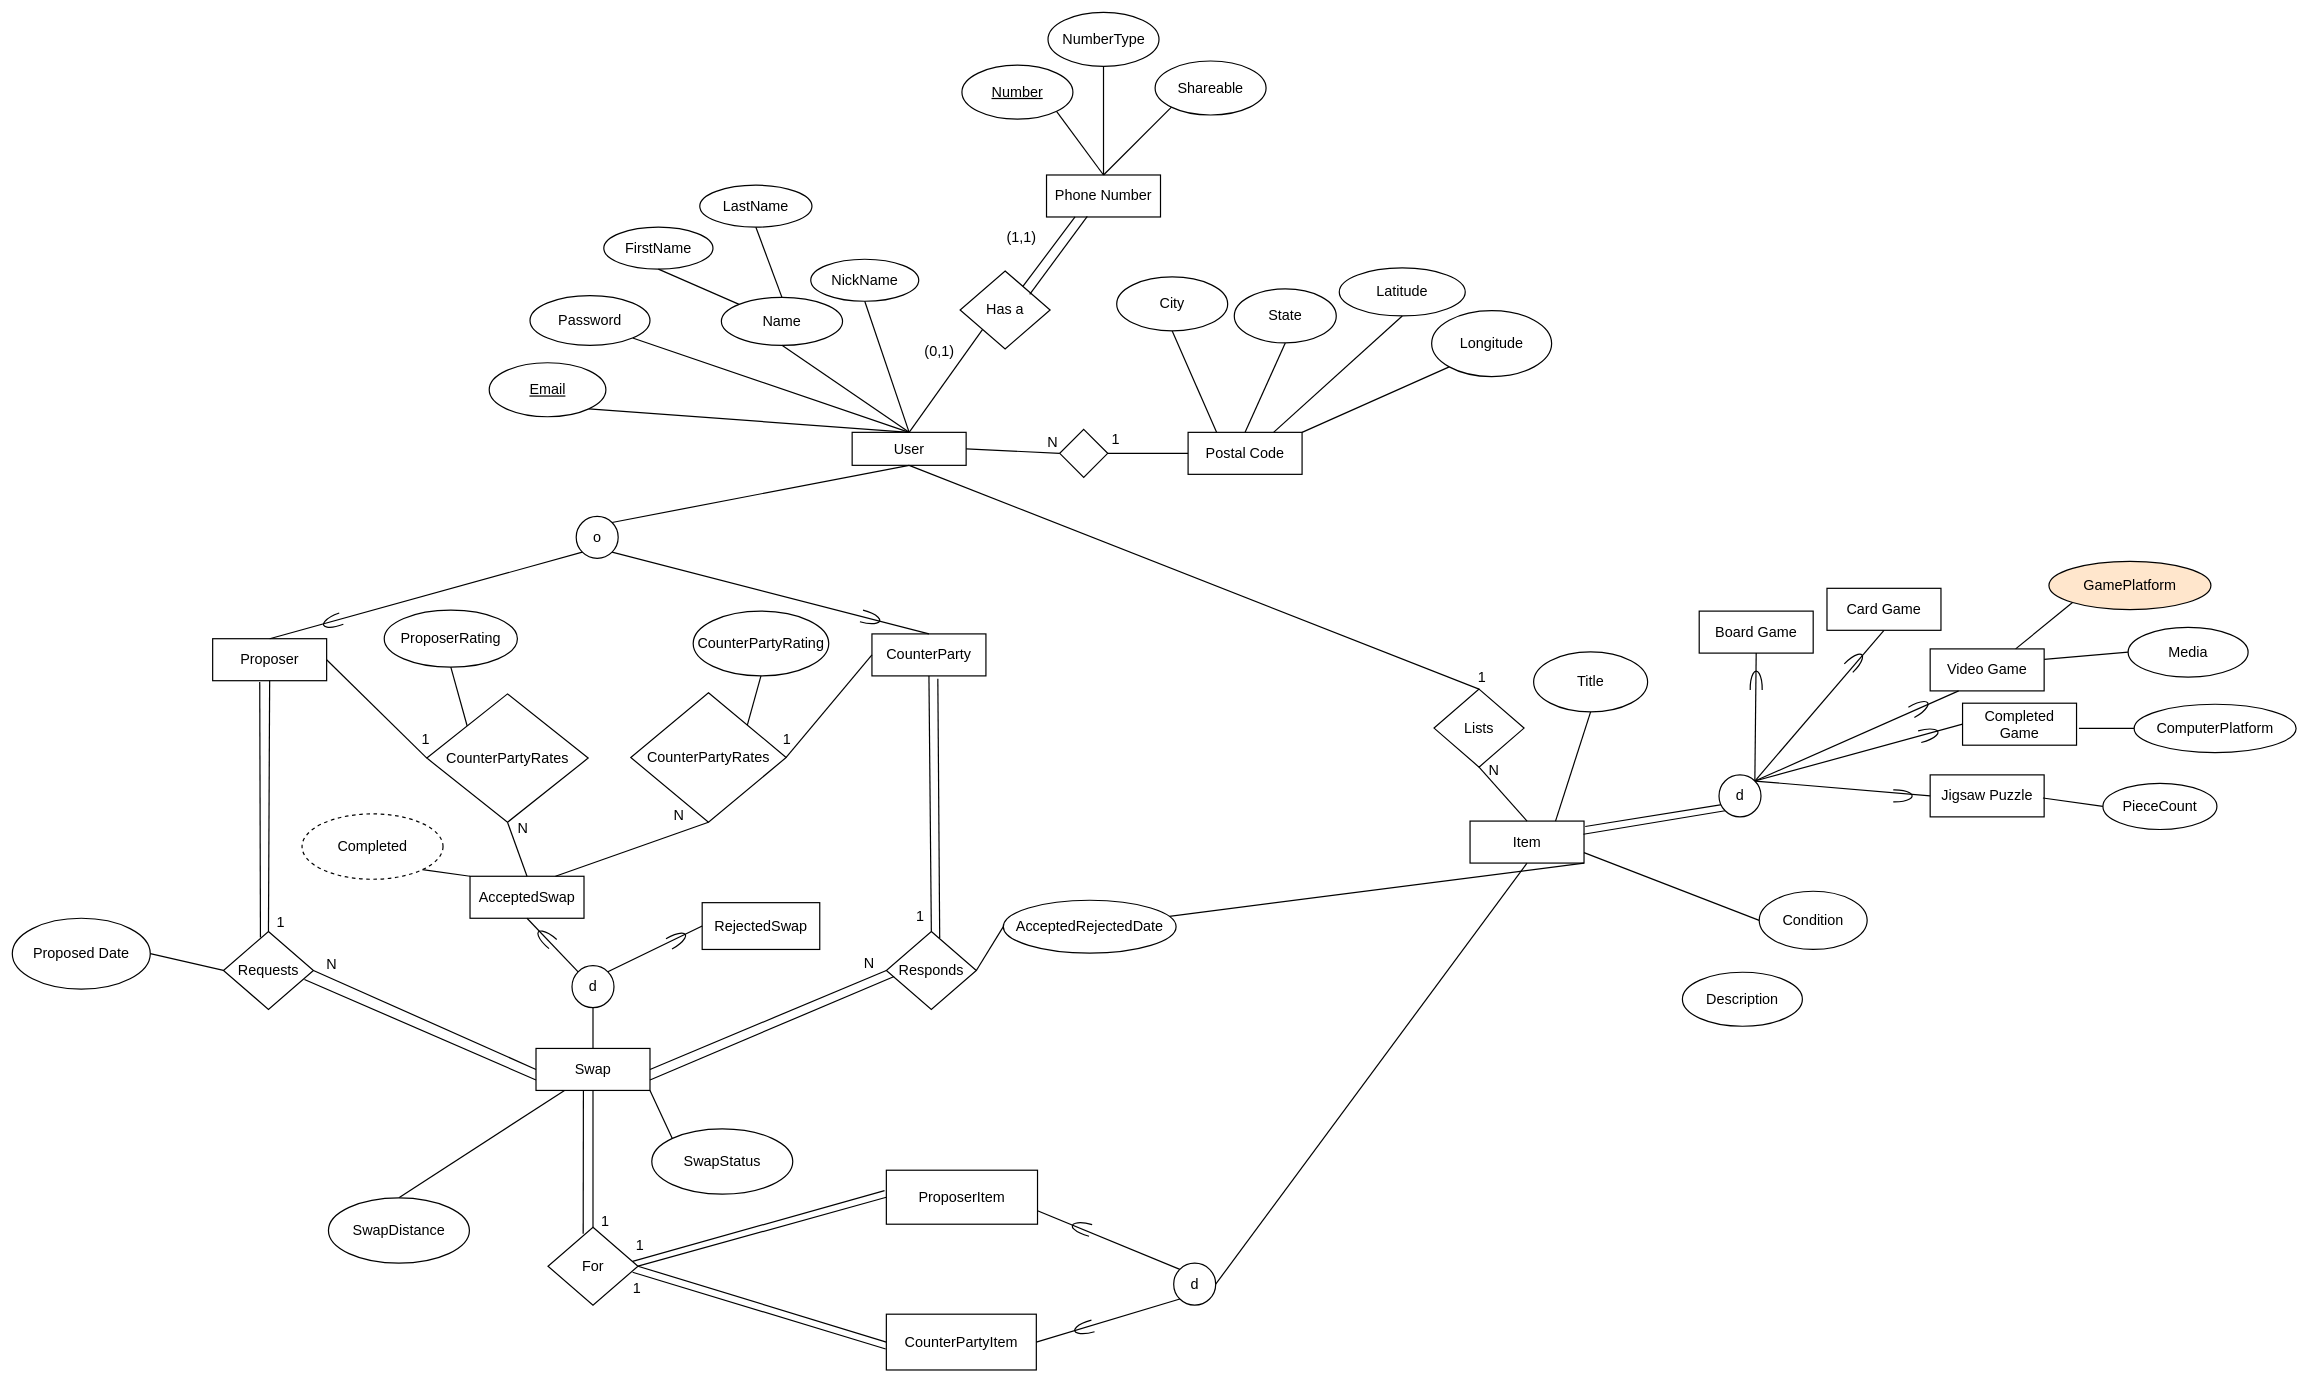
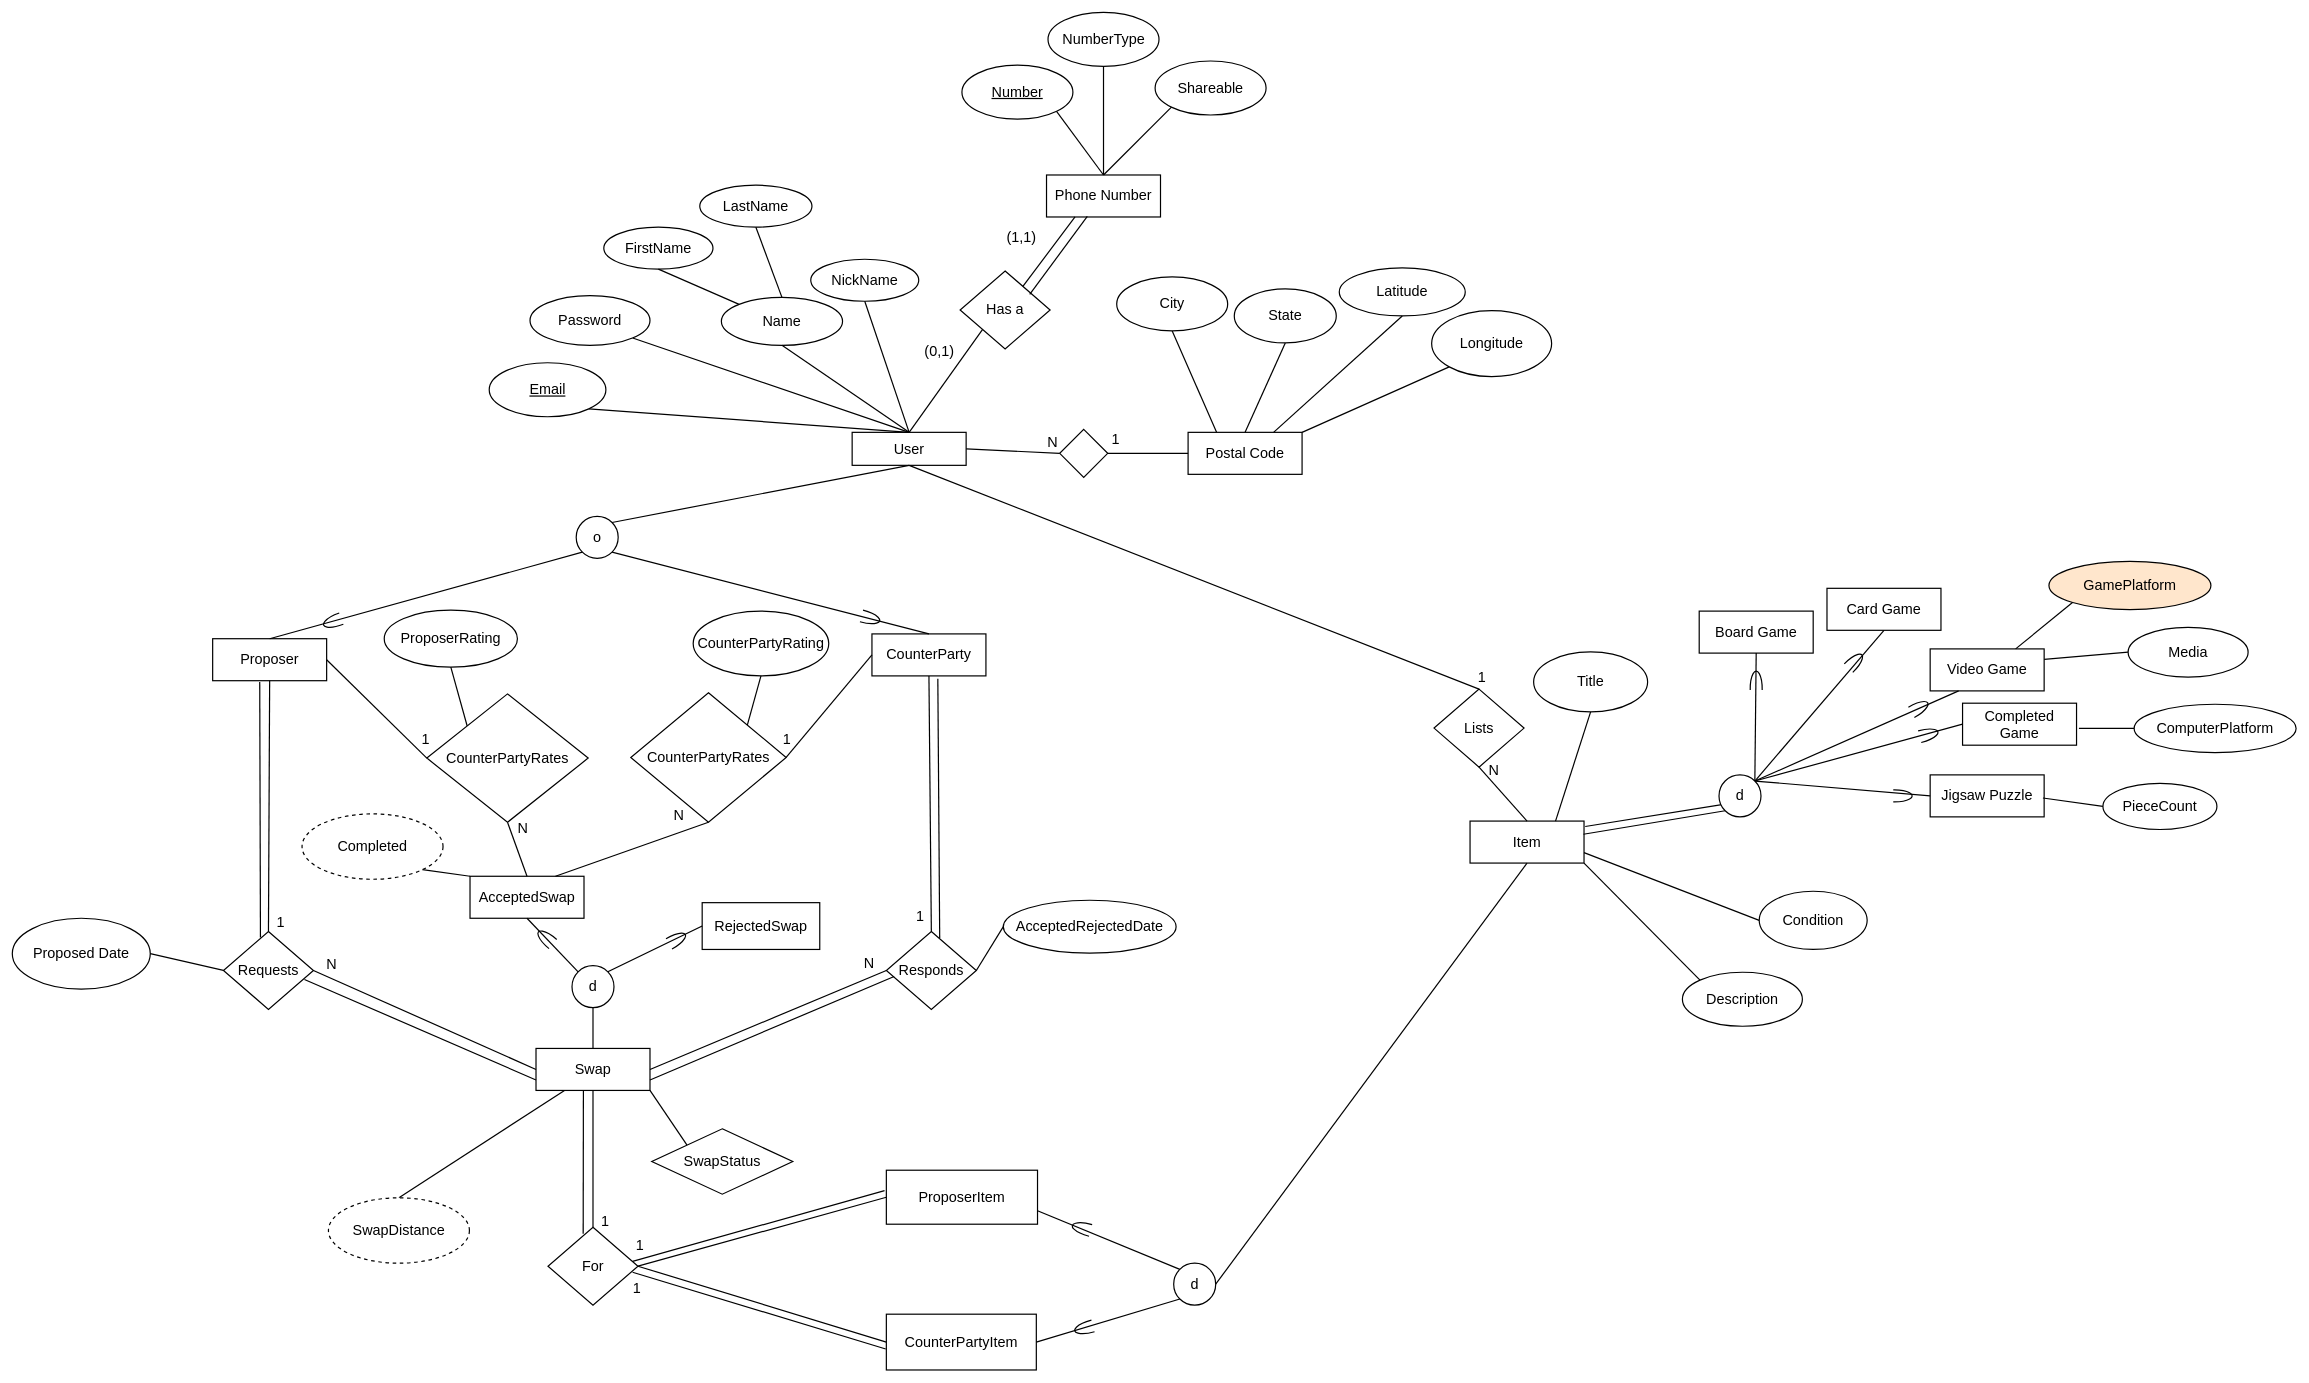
- <mxCell id="32" value="" style="endArrow=none;html=1;rounded=0;strokeWidth=2;exitX=1;exitY=1;exitDx=0;exitDy=0;fontSize=24;" edge="1" parent="1" source="20" target="50"><mxGeometry width="50" height="50" relative="1" as="geometry"><mxPoint x="2600" y="1478" as="sourcePoint" /><mxPoint x="2420" y="1513" as="targetPoint" /></mxGeometry></mxCell>
+ <mxCell id="32" value="" style="endArrow=none;html=1;rounded=0;entryX=0;entryY=0;entryDx=0;entryDy=0;strokeWidth=2;exitX=1;exitY=1;exitDx=0;exitDy=0;fontSize=24;" edge="1" parent="1" source="20" target="30"><mxGeometry width="50" height="50" relative="1" as="geometry"><mxPoint x="2600" y="1478" as="sourcePoint" /><mxPoint x="2420" y="1513" as="targetPoint" /></mxGeometry></mxCell>
- <mxCell id="55" value="&lt;span style=&quot;font-size: 24px;&quot;&gt;SwapStatus&lt;/span&gt;" style="ellipse;whiteSpace=wrap;html=1;strokeWidth=2;fontSize=24;" vertex="1" parent="1"><mxGeometry x="1086" y="1881" width="235" height="109" as="geometry" /></mxCell>
+ <mxCell id="55" value="&lt;span style=&quot;font-size: 24px;&quot;&gt;SwapStatus&lt;/span&gt;" style="rhombus;whiteSpace=wrap;html=1;strokeWidth=2;fontSize=24;" vertex="1" parent="1"><mxGeometry x="1086" y="1881" width="235" height="109" as="geometry" /></mxCell>
- <mxCell id="100" value="&lt;span style=&quot;font-size: 24px&quot;&gt;SwapDistance&lt;/span&gt;" style="ellipse;whiteSpace=wrap;html=1;strokeWidth=2;dashed=0;fontSize=24;" vertex="1" parent="1"><mxGeometry x="547" y="1996" width="235" height="109" as="geometry" /></mxCell>
+ <mxCell id="100" value="&lt;span style=&quot;font-size: 24px&quot;&gt;SwapDistance&lt;/span&gt;" style="ellipse;whiteSpace=wrap;html=1;strokeWidth=2;dashed=1;fontSize=24;" vertex="1" parent="1"><mxGeometry x="547" y="1996" width="235" height="109" as="geometry" /></mxCell>
